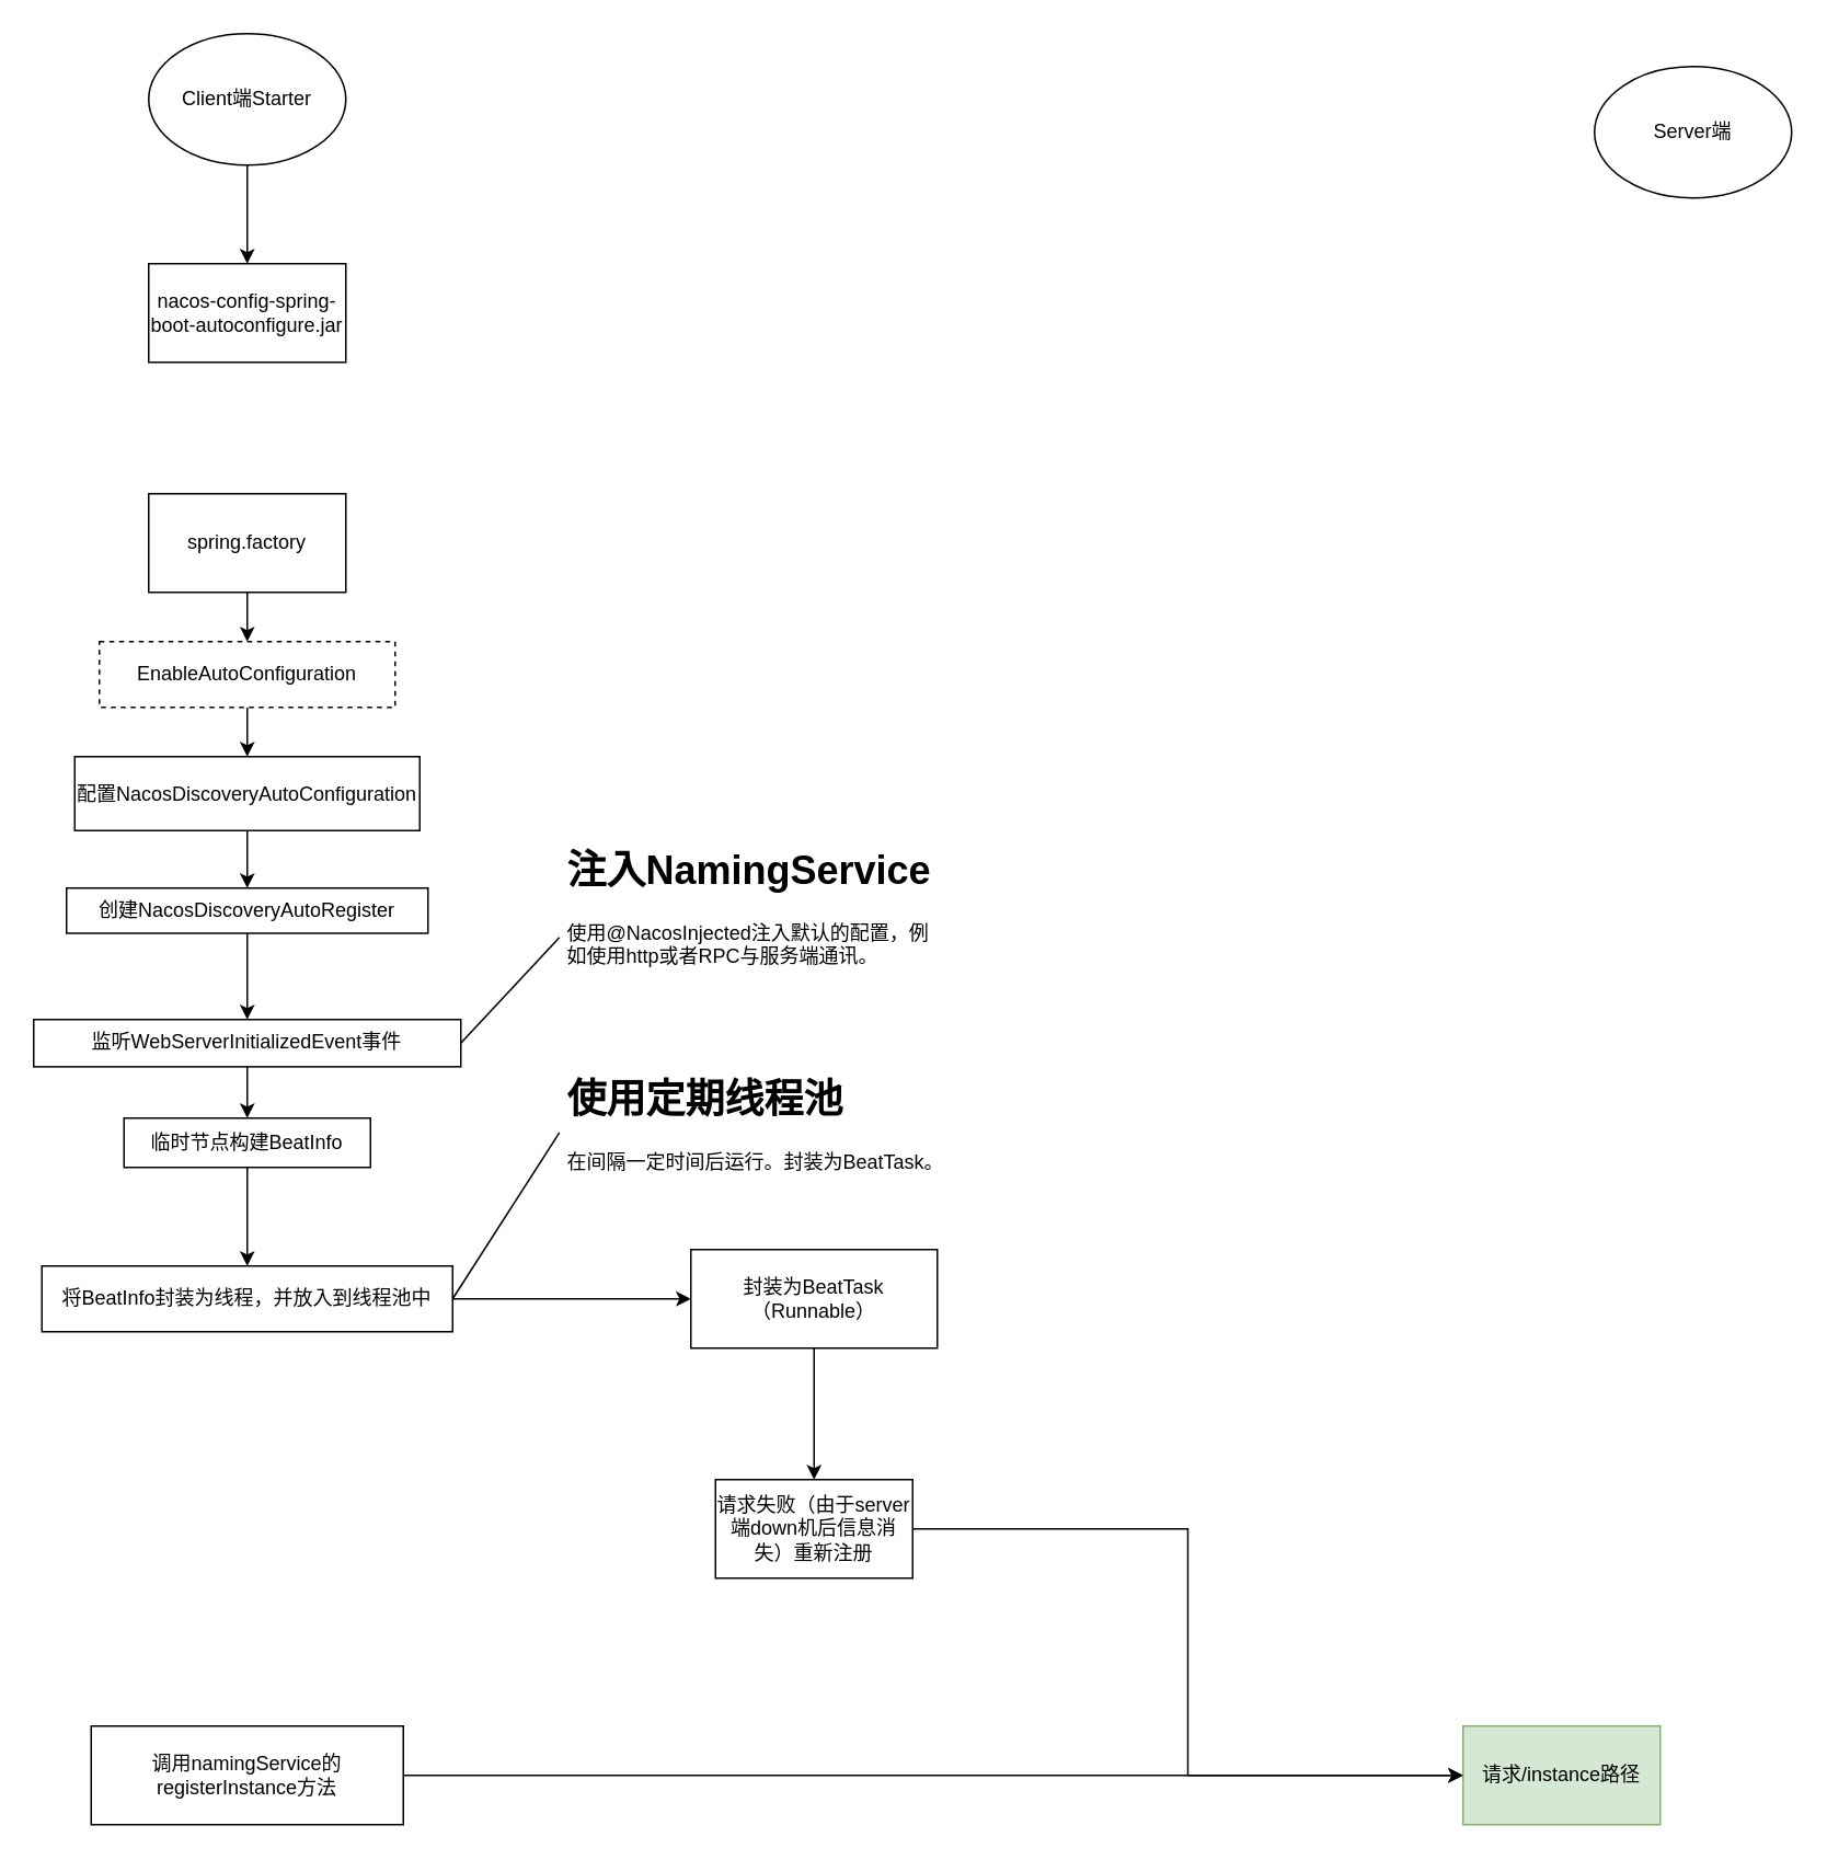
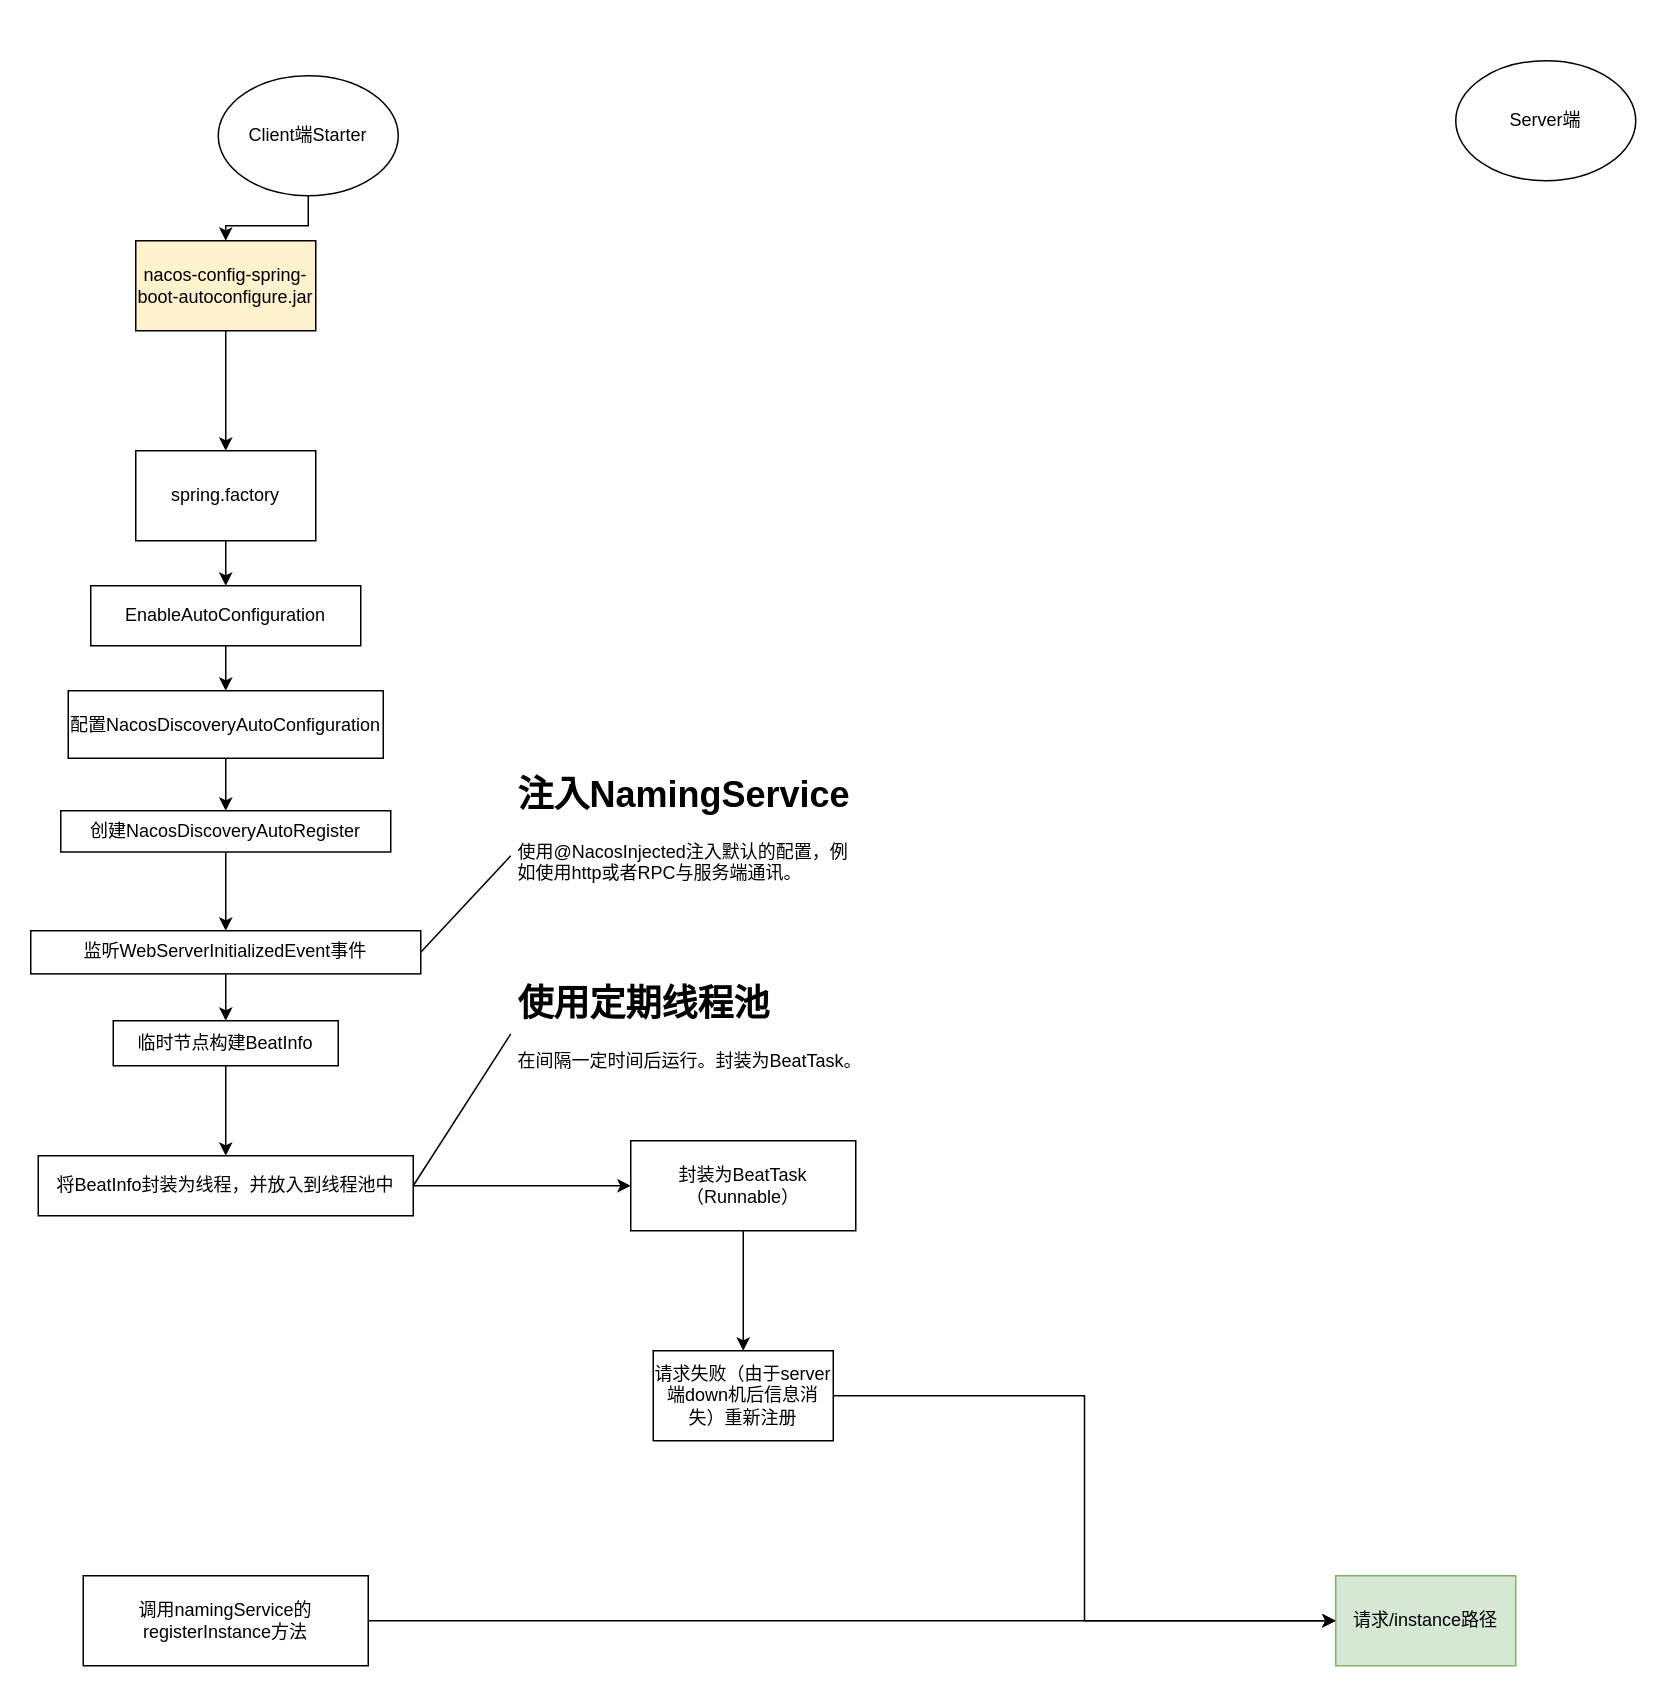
- <mxCell id="3" value="Client端Starter" style="ellipse;whiteSpace=wrap;html=1;" vertex="1" parent="1"><mxGeometry x="90" y="20" width="120" height="80" as="geometry" /></mxCell>
+ <mxCell id="3" value="Client端Starter" style="ellipse;whiteSpace=wrap;html=1;" vertex="1" parent="1"><mxGeometry x="145" y="50" width="120" height="80" as="geometry" /></mxCell>
- <mxCell id="5" value="nacos-config-spring-boot-autoconfigure.jar" style="rounded=0;whiteSpace=wrap;html=1;" vertex="1" parent="1"><mxGeometry x="90" y="160" width="120" height="60" as="geometry" /></mxCell>
+ <mxCell id="5" value="nacos-config-spring-boot-autoconfigure.jar" style="rounded=0;whiteSpace=wrap;html=1;fillColor=#fff2cc;" vertex="1" parent="1"><mxGeometry x="90" y="160" width="120" height="60" as="geometry" /></mxCell>
+ <mxCell id="4" value="" style="edgeStyle=orthogonalEdgeStyle;rounded=0;orthogonalLoop=1;jettySize=auto;html=1;" edge="1" parent="1" source="5" target="7"><mxGeometry relative="1" as="geometry" /></mxCell>
- <mxCell id="9" value="EnableAutoConfiguration" style="whiteSpace=wrap;html=1;rounded=0;dashed=1;" vertex="1" parent="1"><mxGeometry x="60" y="390" width="180" height="40" as="geometry" /></mxCell>
+ <mxCell id="9" value="EnableAutoConfiguration" style="whiteSpace=wrap;html=1;rounded=0;" vertex="1" parent="1"><mxGeometry x="60" y="390" width="180" height="40" as="geometry" /></mxCell>
